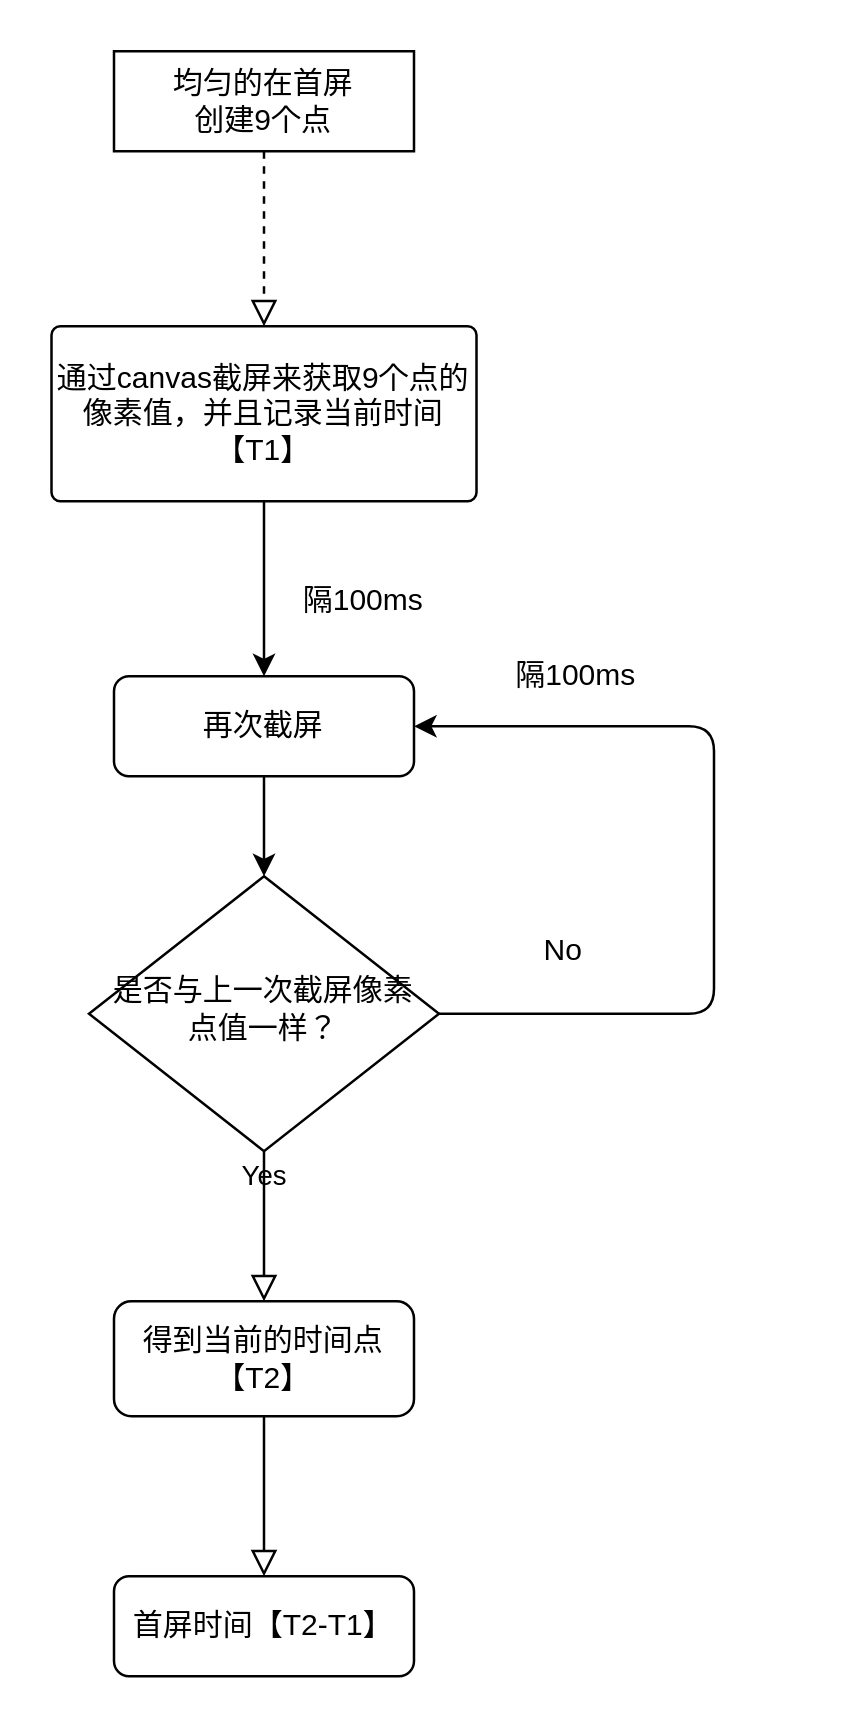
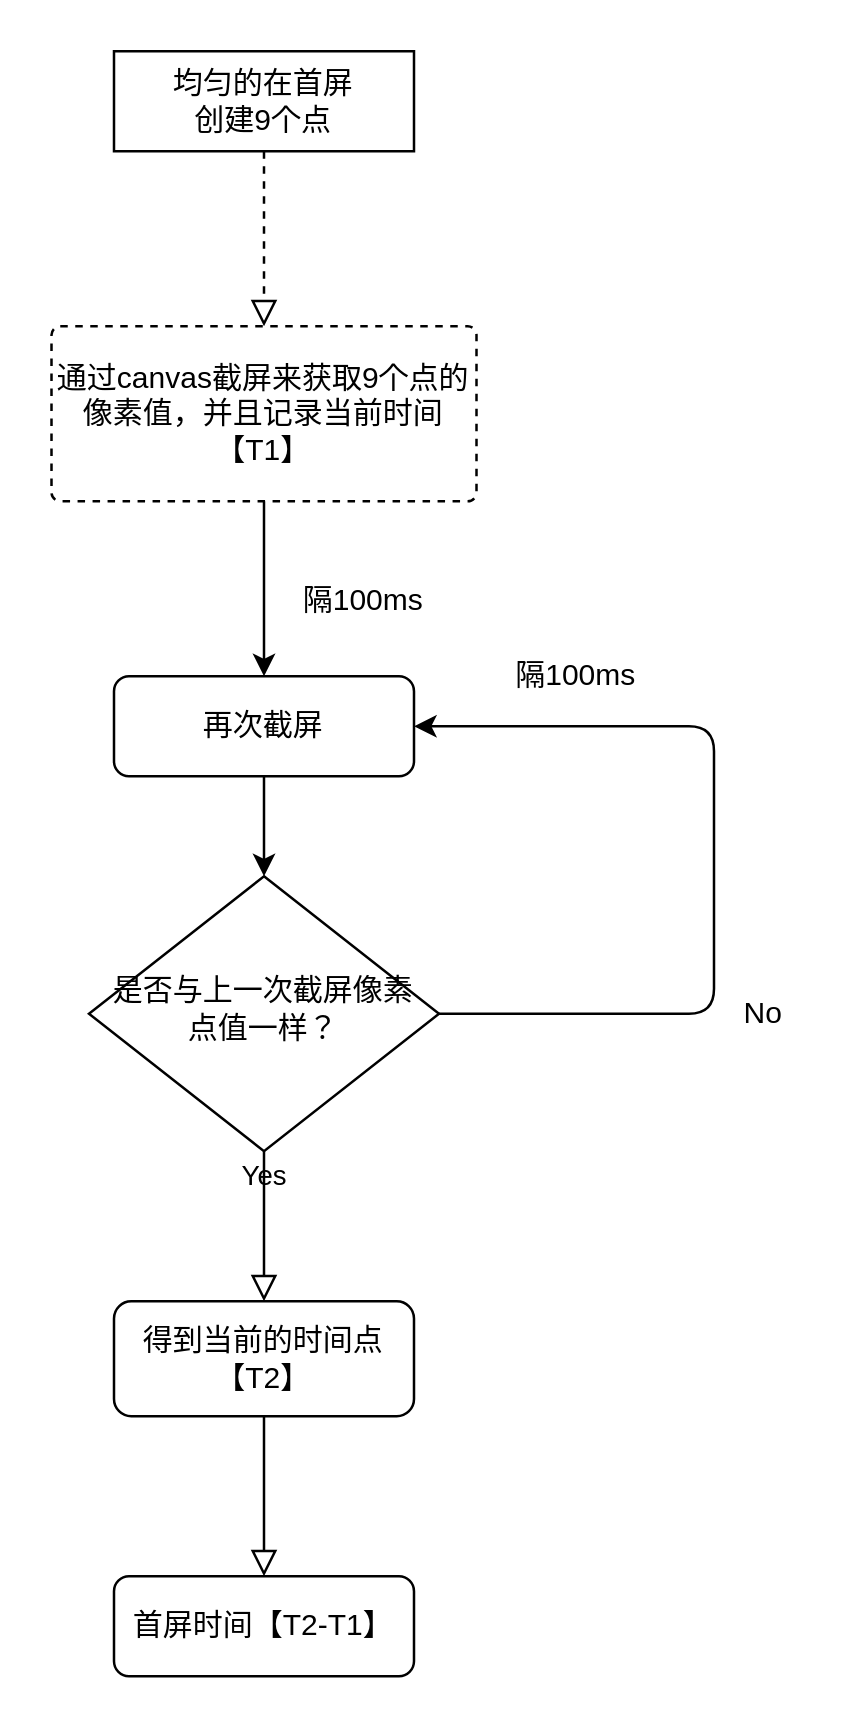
- <mxCell id="10" value="通过canvas截屏来获取9个点的像素值，并且记录当前时间【T1】" style="rounded=1;whiteSpace=wrap;html=1;arcSize=5;" vertex="1" parent="1"><mxGeometry x="20" y="130" width="170" height="70" as="geometry" /></mxCell>
+ <mxCell id="10" value="通过canvas截屏来获取9个点的像素值，并且记录当前时间【T1】" style="rounded=1;whiteSpace=wrap;html=1;arcSize=5;dashed=1;" vertex="1" parent="1"><mxGeometry x="20" y="130" width="170" height="70" as="geometry" /></mxCell>
- <mxCell id="15" value="No" style="text;html=1;strokeColor=none;fillColor=none;align=center;verticalAlign=middle;whiteSpace=wrap;rounded=0;" vertex="1" parent="1"><mxGeometry x="205" y="370" width="40" height="20" as="geometry" /></mxCell>
+ <mxCell id="15" value="No" style="text;html=1;strokeColor=none;fillColor=none;align=center;verticalAlign=middle;whiteSpace=wrap;rounded=0;" vertex="1" parent="1"><mxGeometry x="285" y="395" width="40" height="20" as="geometry" /></mxCell>
